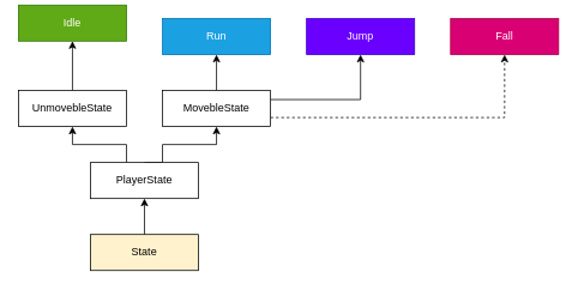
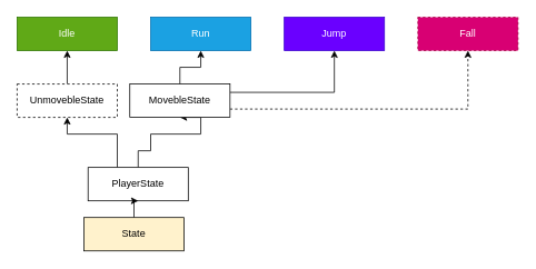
- <mxCell id="5" value="Idle" style="rounded=0;whiteSpace=wrap;html=1;fillColor=#60a917;fontColor=#ffffff;strokeColor=#2D7600;" parent="1" vertex="1"><mxGeometry x="20" y="5" width="120" height="40" as="geometry" /></mxCell>
+ <mxCell id="5" value="Idle" style="rounded=0;whiteSpace=wrap;html=1;fillColor=#60a917;fontColor=#ffffff;strokeColor=#2D7600;" parent="1" vertex="1"><mxGeometry x="20" y="20" width="120" height="40" as="geometry" /></mxCell>
- <mxCell id="8" value="Fall" style="rounded=0;whiteSpace=wrap;html=1;fillColor=#d80073;fontColor=#ffffff;strokeColor=#A50040;" parent="1" vertex="1"><mxGeometry x="500" y="20" width="120" height="40" as="geometry" /></mxCell>
+ <mxCell id="8" value="Fall" style="rounded=0;whiteSpace=wrap;html=1;fillColor=#d80073;fontColor=#ffffff;strokeColor=#A50040;dashed=1;" parent="1" vertex="1"><mxGeometry x="500" y="20" width="120" height="40" as="geometry" /></mxCell>
- <mxCell id="14" value="UnmovebleState" style="rounded=0;whiteSpace=wrap;html=1;" parent="1" vertex="1"><mxGeometry x="20" y="100" width="120" height="40" as="geometry" /></mxCell>
+ <mxCell id="14" value="UnmovebleState" style="rounded=0;whiteSpace=wrap;html=1;dashed=1;" parent="1" vertex="1"><mxGeometry x="20" y="100" width="120" height="40" as="geometry" /></mxCell>
- <mxCell id="12" value="MovebleState" style="rounded=0;whiteSpace=wrap;html=1;" parent="1" vertex="1"><mxGeometry x="180" y="100" width="120" height="40" as="geometry" /></mxCell>
+ <mxCell id="12" value="MovebleState" style="rounded=0;whiteSpace=wrap;html=1;" parent="1" vertex="1"><mxGeometry x="155" y="100" width="120" height="40" as="geometry" /></mxCell>
- <mxCell id="4" value="PlayerState" style="rounded=0;whiteSpace=wrap;html=1;" parent="1" vertex="1"><mxGeometry x="100" y="180" width="120" height="40" as="geometry" /></mxCell>
+ <mxCell id="4" value="PlayerState" style="rounded=0;whiteSpace=wrap;html=1;" parent="1" vertex="1"><mxGeometry x="105" y="200" width="120" height="40" as="geometry" /></mxCell>
